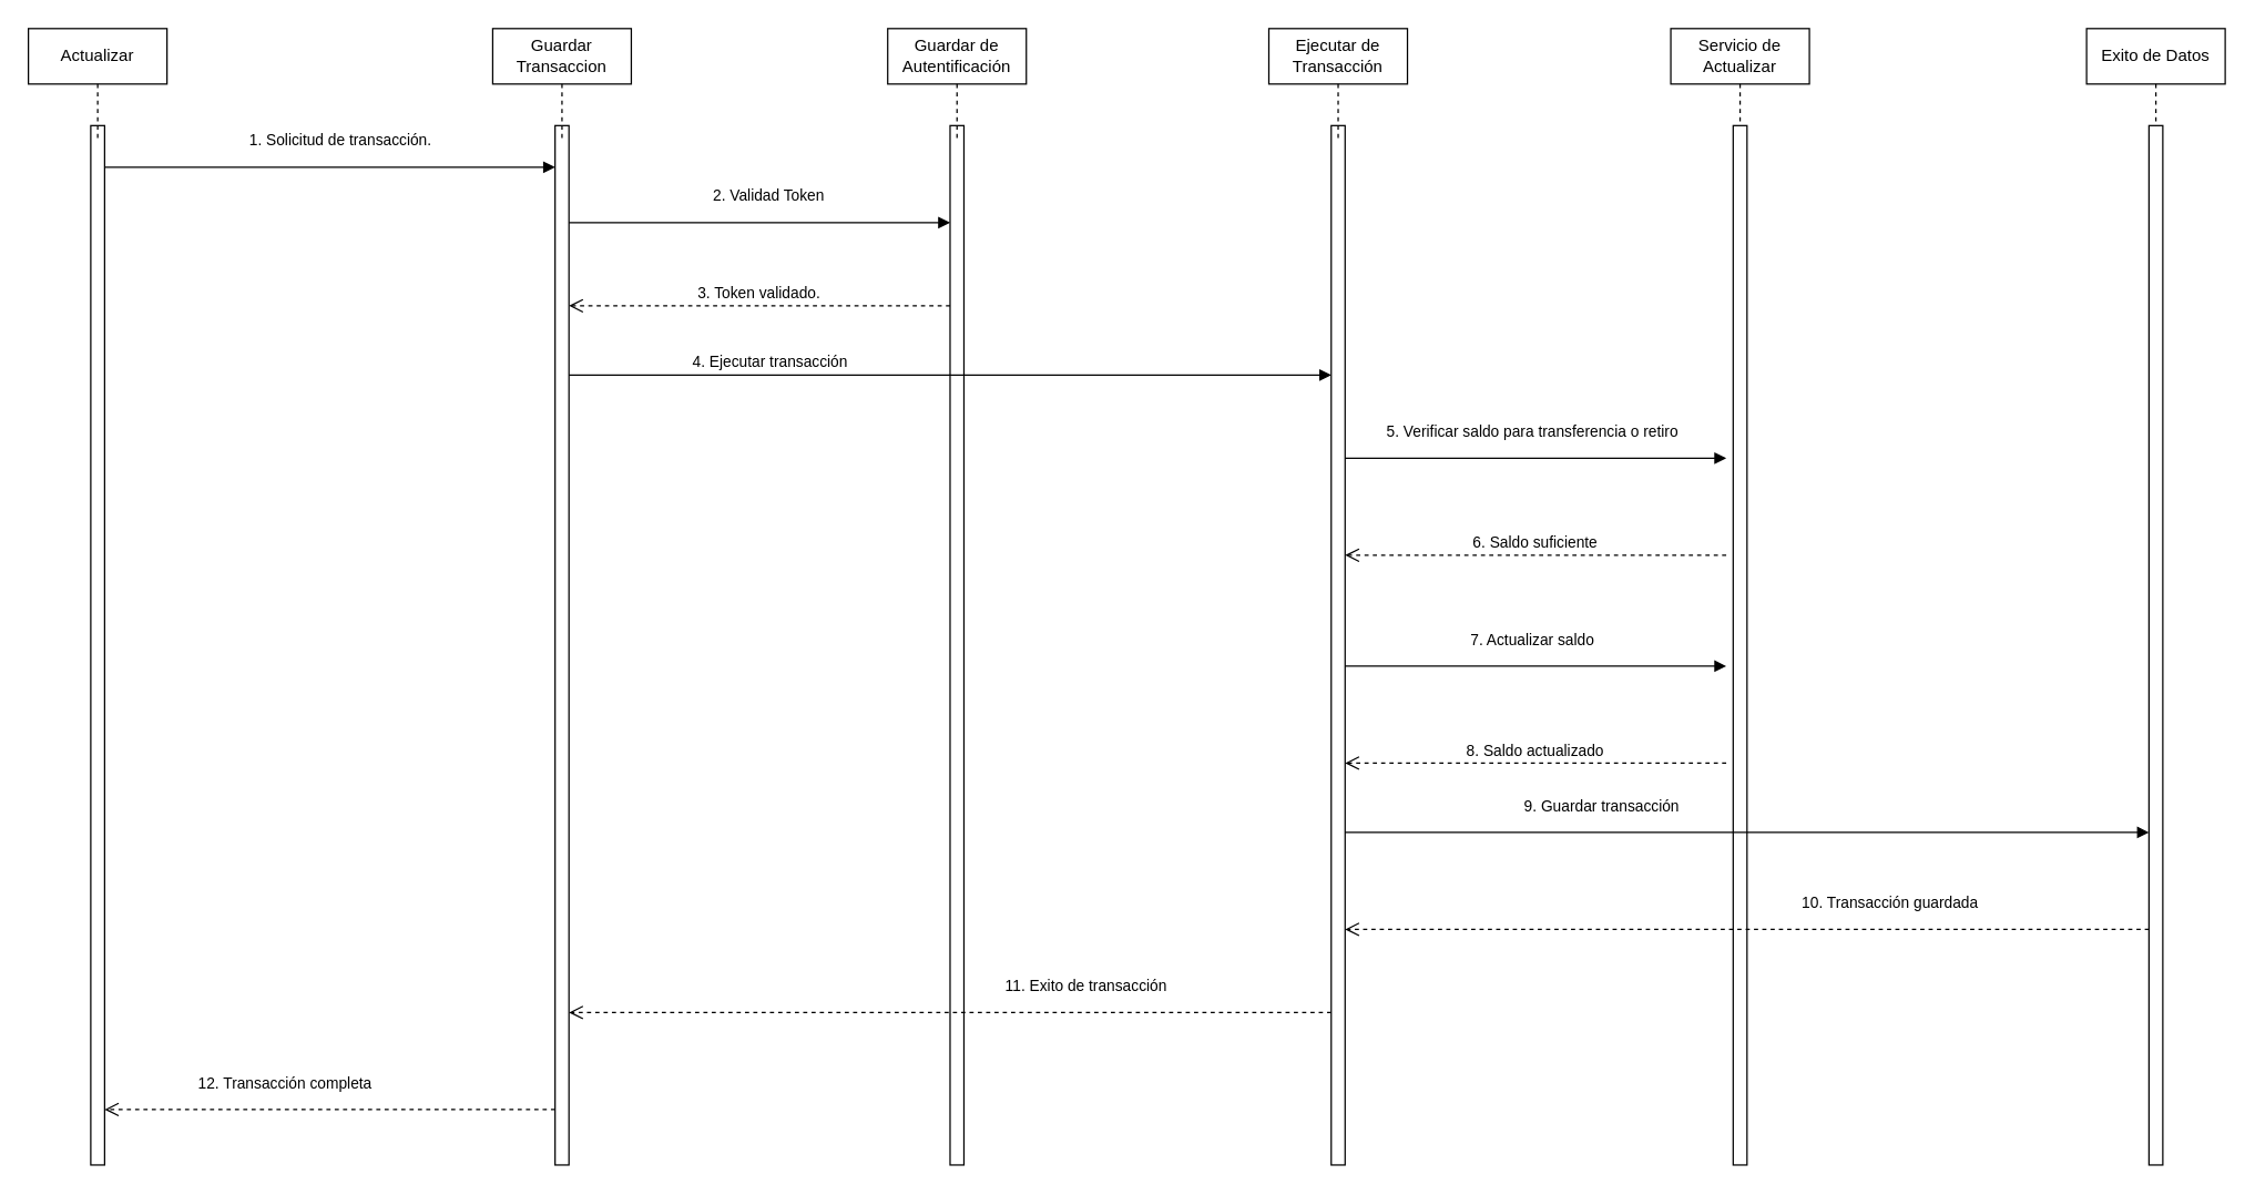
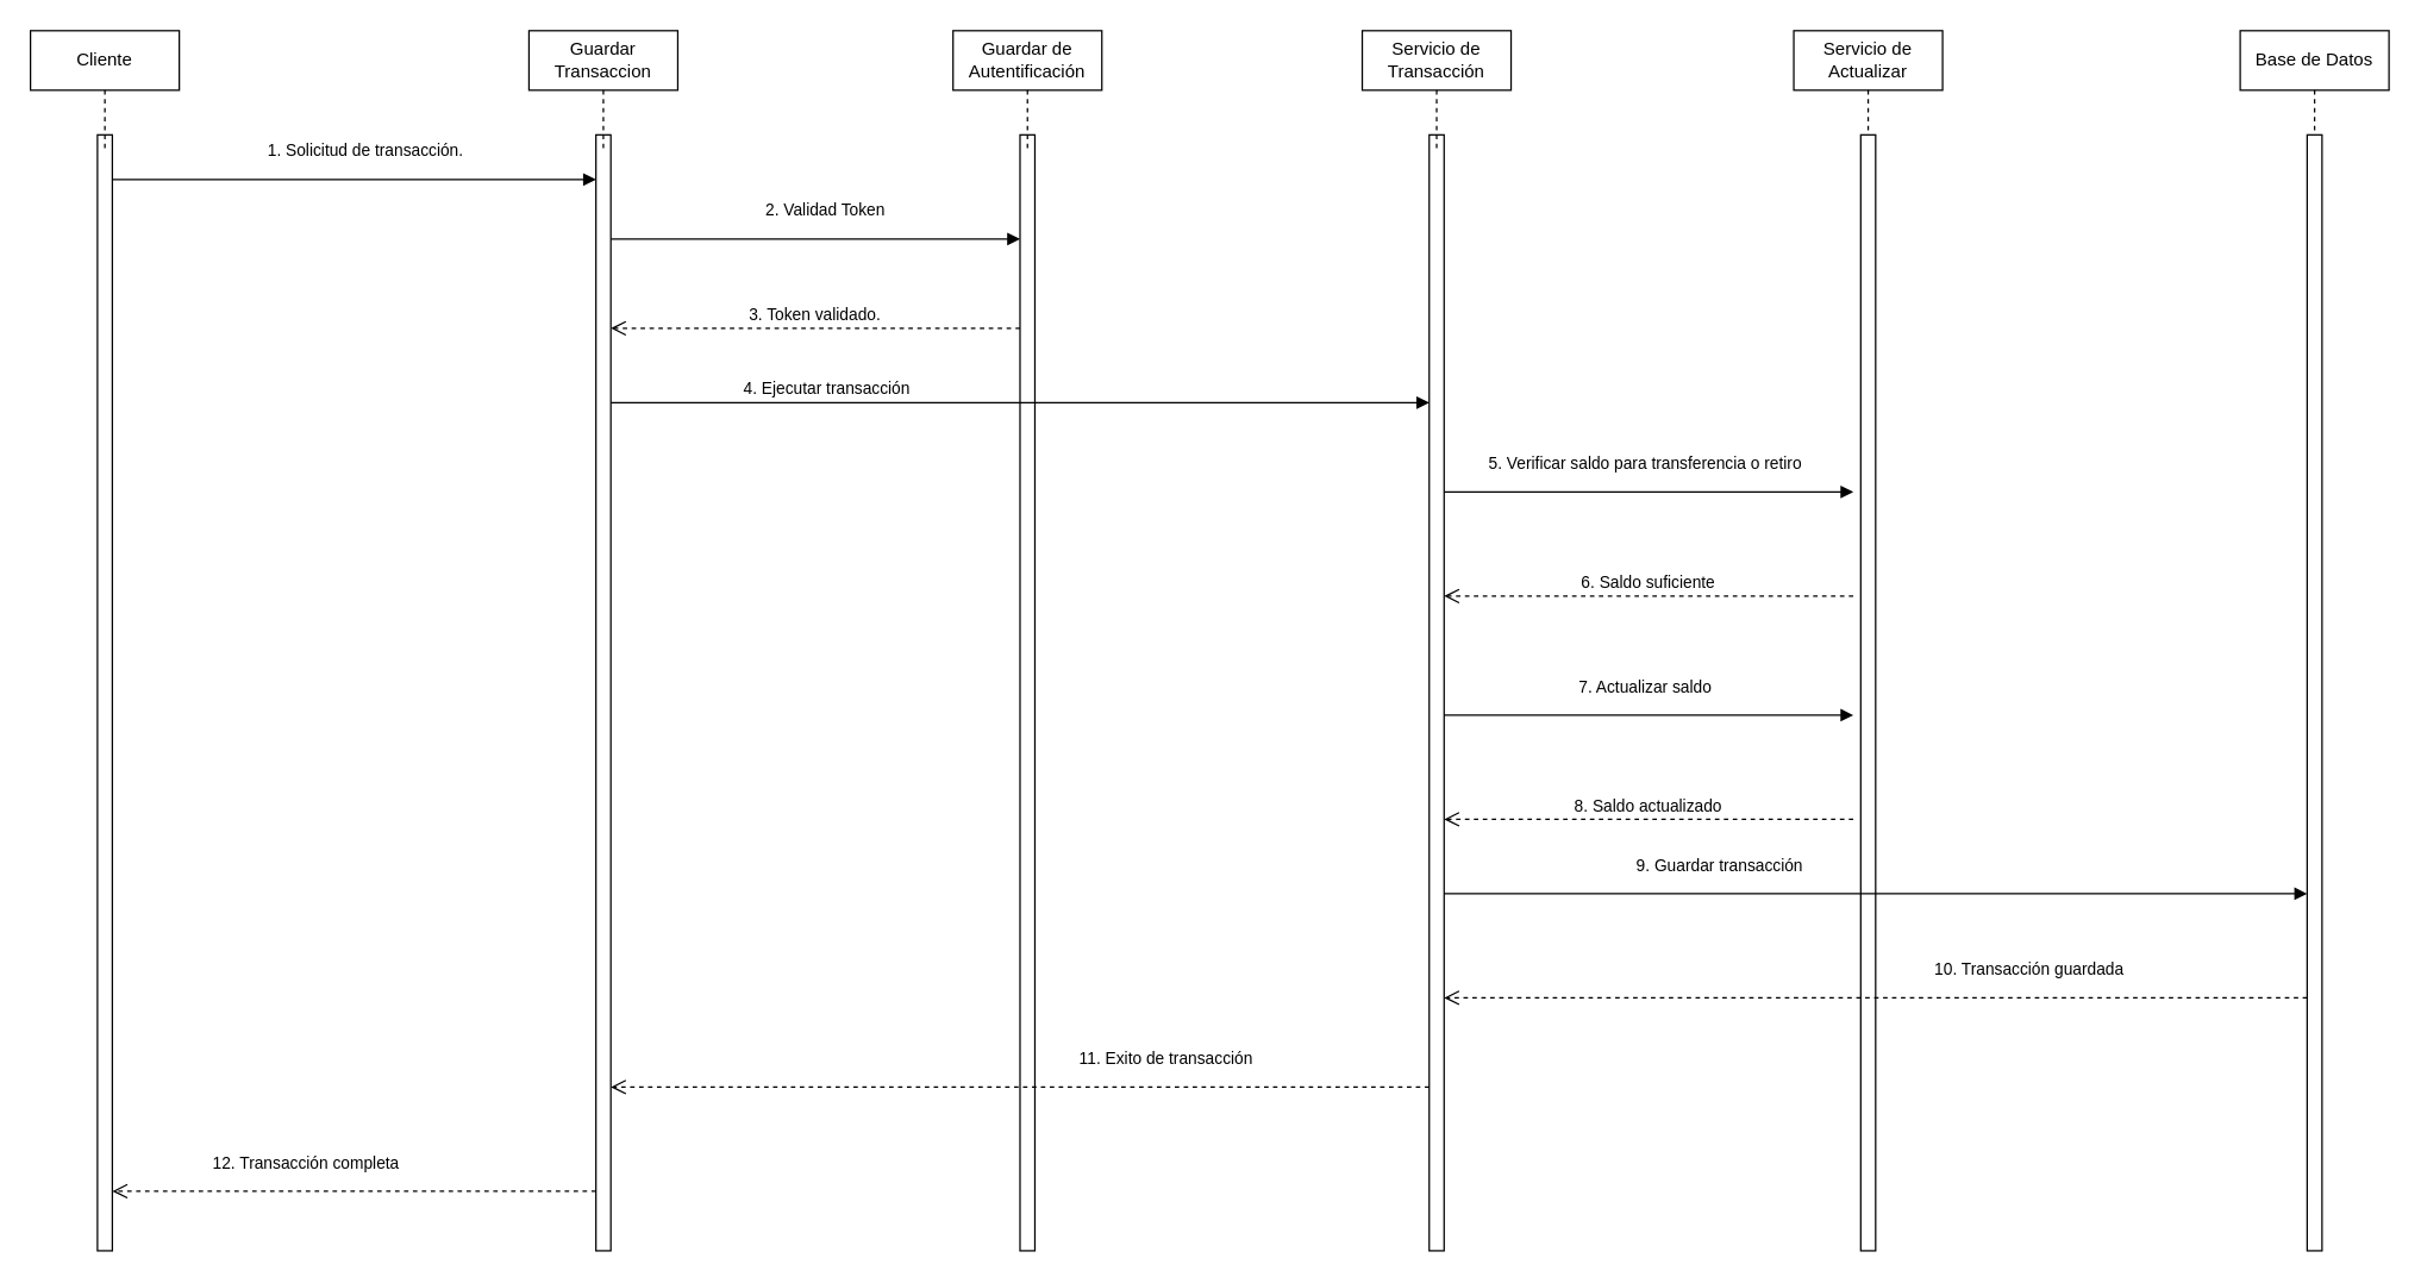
- <mxCell id="5" value="Actualizar" style="shape=umlLifeline;perimeter=lifelinePerimeter;whiteSpace=wrap;html=1;container=1;dropTarget=0;collapsible=0;recursiveResize=0;outlineConnect=0;portConstraint=eastwest;newEdgeStyle={&quot;curved&quot;:0,&quot;rounded&quot;:0};" vertex="1" parent="1"><mxGeometry x="20" y="20" width="100" height="80" as="geometry" /></mxCell>
+ <mxCell id="5" value="Cliente" style="shape=umlLifeline;perimeter=lifelinePerimeter;whiteSpace=wrap;html=1;container=1;dropTarget=0;collapsible=0;recursiveResize=0;outlineConnect=0;portConstraint=eastwest;newEdgeStyle={&quot;curved&quot;:0,&quot;rounded&quot;:0};" vertex="1" parent="1"><mxGeometry x="20" y="20" width="100" height="80" as="geometry" /></mxCell>
- <mxCell id="11" value="Ejecutar de Transacción" style="shape=umlLifeline;perimeter=lifelinePerimeter;whiteSpace=wrap;html=1;container=1;dropTarget=0;collapsible=0;recursiveResize=0;outlineConnect=0;portConstraint=eastwest;newEdgeStyle={&quot;curved&quot;:0,&quot;rounded&quot;:0};" vertex="1" parent="1"><mxGeometry x="915" y="20" width="100" height="80" as="geometry" /></mxCell>
+ <mxCell id="11" value="Servicio de Transacción" style="shape=umlLifeline;perimeter=lifelinePerimeter;whiteSpace=wrap;html=1;container=1;dropTarget=0;collapsible=0;recursiveResize=0;outlineConnect=0;portConstraint=eastwest;newEdgeStyle={&quot;curved&quot;:0,&quot;rounded&quot;:0};" vertex="1" parent="1"><mxGeometry x="915" y="20" width="100" height="80" as="geometry" /></mxCell>
- <mxCell id="14" value="Exito de Datos" style="shape=umlLifeline;perimeter=lifelinePerimeter;whiteSpace=wrap;html=1;container=1;dropTarget=0;collapsible=0;recursiveResize=0;outlineConnect=0;portConstraint=eastwest;newEdgeStyle={&quot;curved&quot;:0,&quot;rounded&quot;:0};" vertex="1" parent="1"><mxGeometry x="1505" y="20" width="100" height="80" as="geometry" /></mxCell>
+ <mxCell id="14" value="Base de Datos" style="shape=umlLifeline;perimeter=lifelinePerimeter;whiteSpace=wrap;html=1;container=1;dropTarget=0;collapsible=0;recursiveResize=0;outlineConnect=0;portConstraint=eastwest;newEdgeStyle={&quot;curved&quot;:0,&quot;rounded&quot;:0};" vertex="1" parent="1"><mxGeometry x="1505" y="20" width="100" height="80" as="geometry" /></mxCell>
